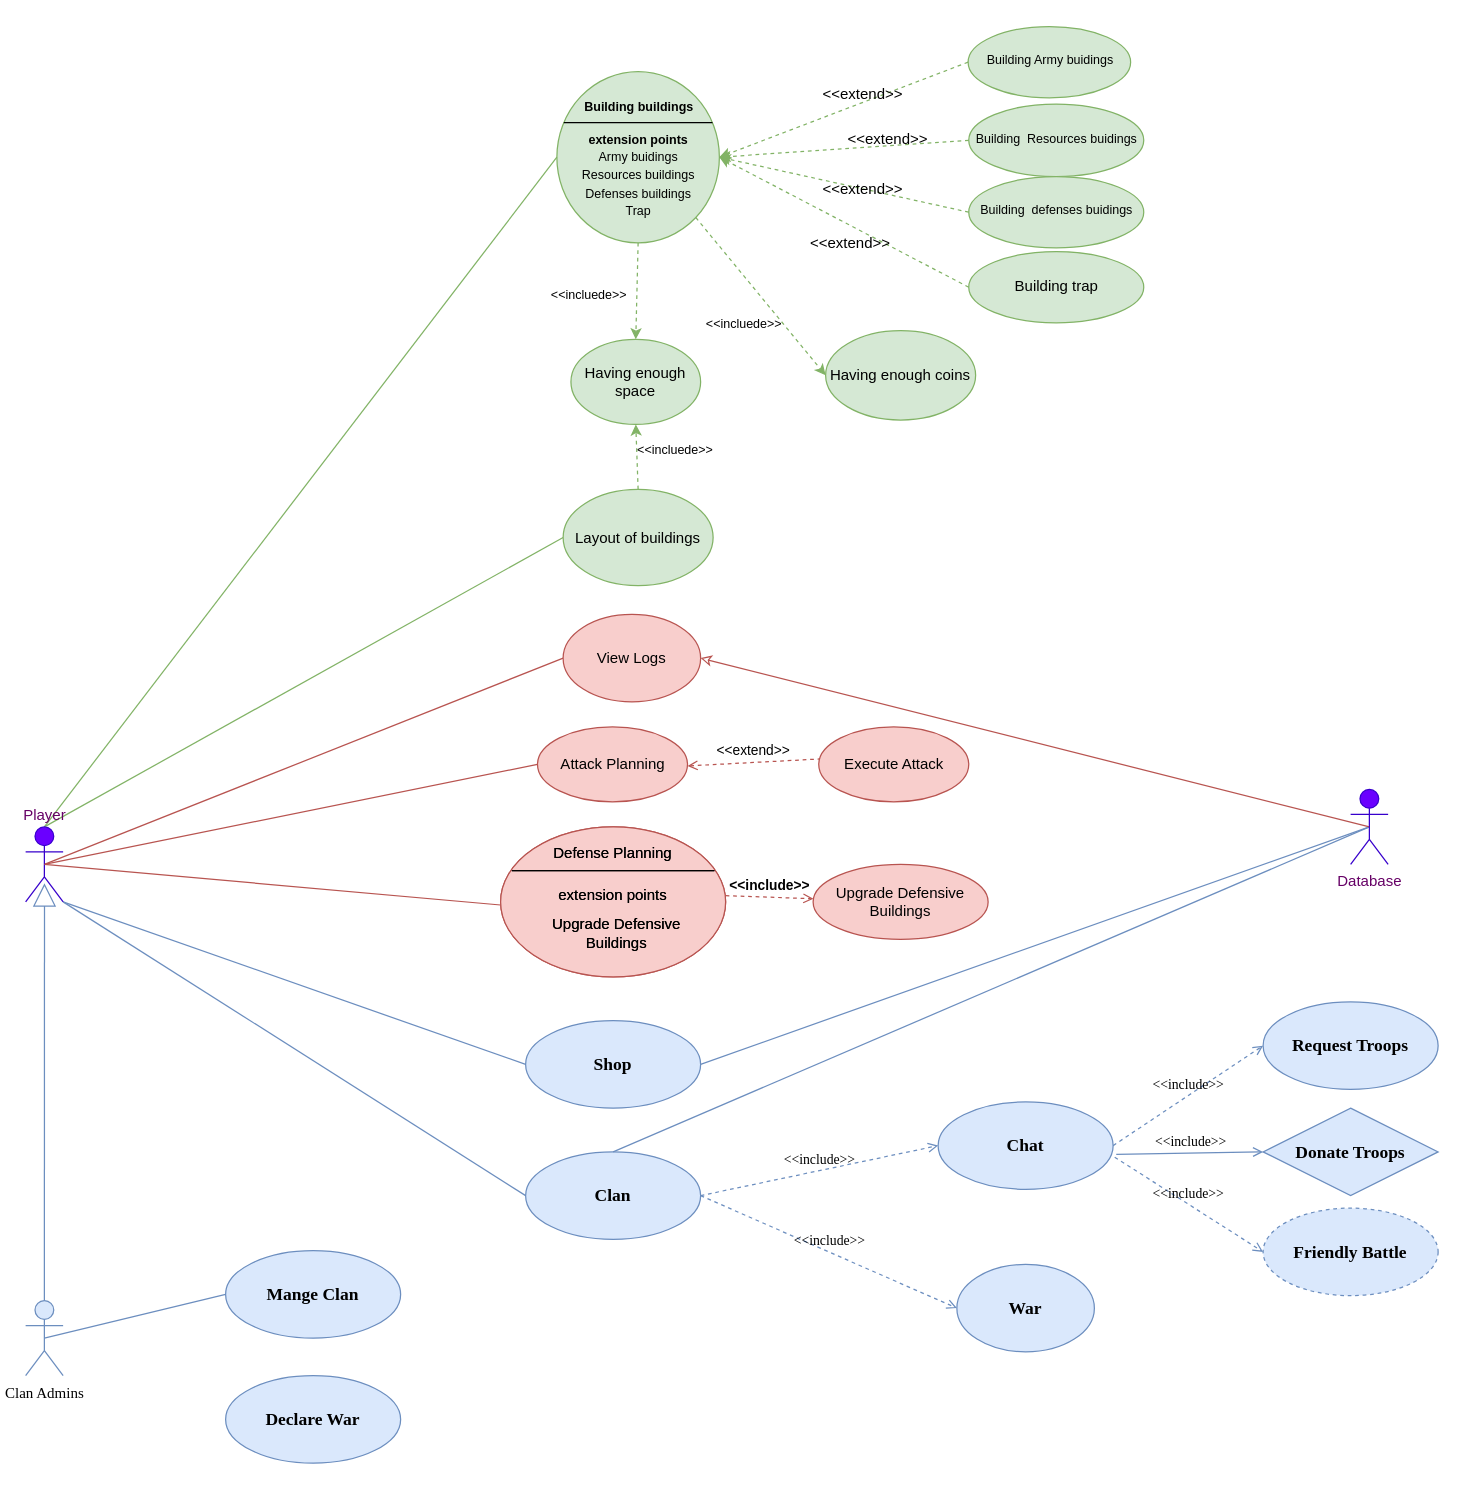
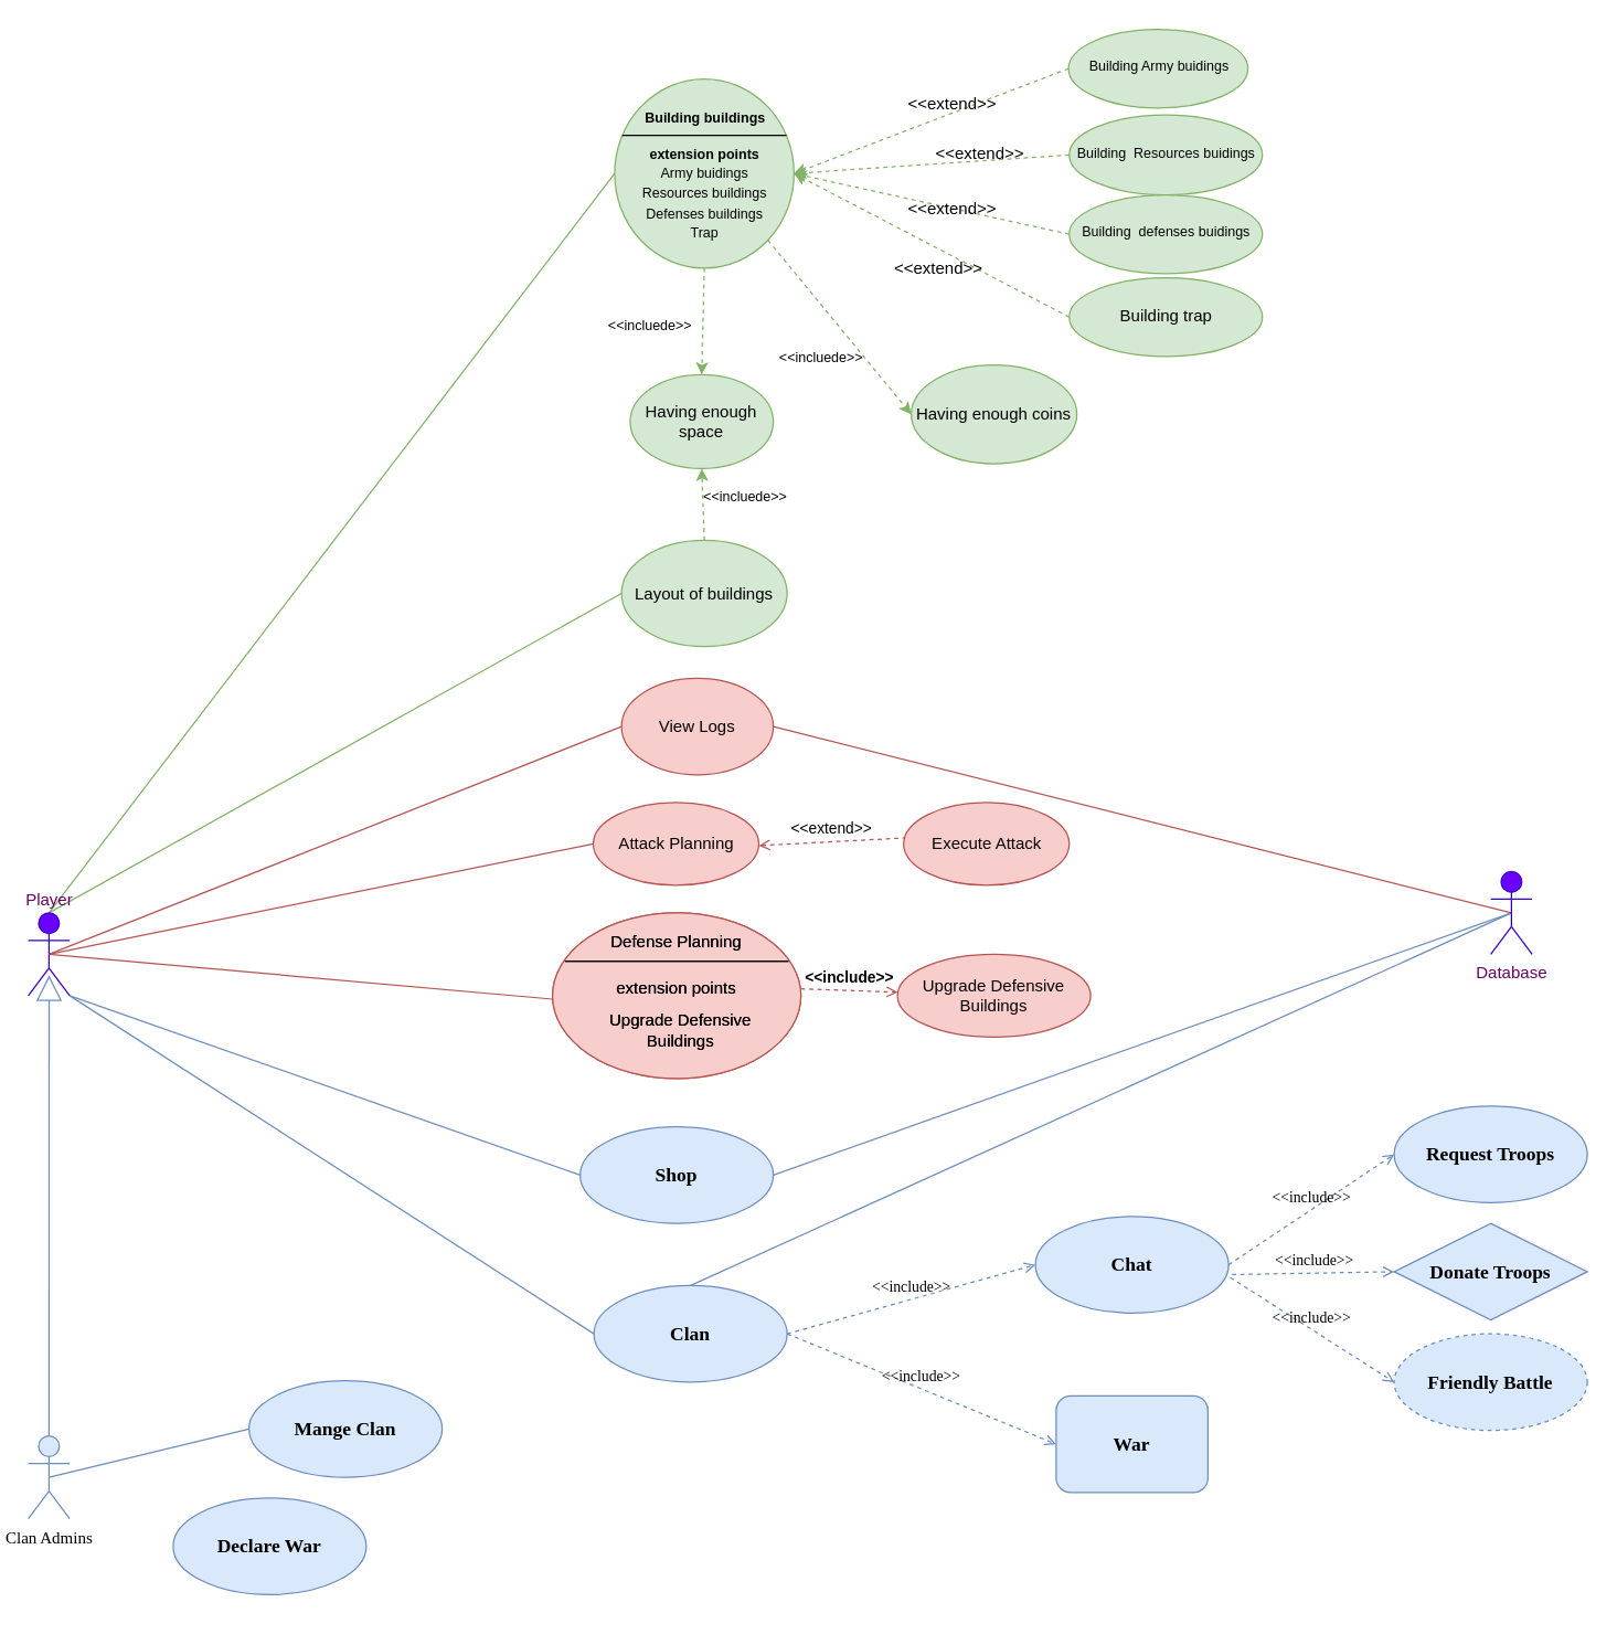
- <mxCell id="57" style="rounded=0;orthogonalLoop=1;jettySize=auto;html=1;exitX=0.5;exitY=0.5;exitDx=0;exitDy=0;exitPerimeter=0;entryX=1;entryY=0.5;entryDx=0;entryDy=0;endArrow=classic;endFill=0;fillColor=#f8cecc;strokeColor=#b85450;" edge="1" parent="1" source="58" target="59"><mxGeometry relative="1" as="geometry" /></mxCell>
+ <mxCell id="57" style="rounded=0;orthogonalLoop=1;jettySize=auto;html=1;exitX=0.5;exitY=0.5;exitDx=0;exitDy=0;exitPerimeter=0;entryX=1;entryY=0.5;entryDx=0;entryDy=0;endArrow=none;endFill=0;fillColor=#f8cecc;strokeColor=#b85450;" edge="1" parent="1" source="58" target="59"><mxGeometry relative="1" as="geometry" /></mxCell>
- <mxCell id="40" value="&amp;lt;&amp;lt;include&amp;gt;&amp;gt;" style="html=1;verticalAlign=bottom;labelBackgroundColor=none;endArrow=open;endFill=0;dashed=0;rounded=0;exitX=1.018;exitY=0.601;exitDx=0;exitDy=0;fontFamily=Verdana;fontColor=#000000;exitPerimeter=0;entryX=0;entryY=0.5;entryDx=0;entryDy=0;fillColor=#dae8fc;strokeColor=#6c8ebf;" edge="1" parent="1" source="33" target="34"><mxGeometry width="160" relative="1" as="geometry"><mxPoint x="900" y="996" as="sourcePoint" /><mxPoint x="970" y="1016" as="targetPoint" /></mxGeometry></mxCell>
+ <mxCell id="40" value="&amp;lt;&amp;lt;include&amp;gt;&amp;gt;" style="html=1;verticalAlign=bottom;labelBackgroundColor=none;endArrow=open;endFill=0;dashed=1;rounded=0;exitX=1.018;exitY=0.601;exitDx=0;exitDy=0;fontFamily=Verdana;fontColor=#000000;exitPerimeter=0;entryX=0;entryY=0.5;entryDx=0;entryDy=0;fillColor=#dae8fc;strokeColor=#6c8ebf;" edge="1" parent="1" source="33" target="34"><mxGeometry width="160" relative="1" as="geometry"><mxPoint x="900" y="996" as="sourcePoint" /><mxPoint x="970" y="1016" as="targetPoint" /></mxGeometry></mxCell>
- <mxCell id="35" value="&lt;p style=&quot;margin: 0px 0px 0px 21px; text-indent: -21px; font-style: normal; font-variant: normal; font-stretch: normal; font-size: 14px; line-height: normal; font-size-adjust: none; font-kerning: auto; font-feature-settings: normal; font-optical-sizing: auto; font-variation-settings: normal;&quot;&gt;&lt;b&gt;Clan&lt;/b&gt;&lt;/p&gt;" style="ellipse;whiteSpace=wrap;html=1;fontFamily=Verdana;fillColor=#dae8fc;strokeColor=#6c8ebf;" vertex="1" parent="1"><mxGeometry x="420" y="921" width="140" height="70" as="geometry" /></mxCell>
+ <mxCell id="35" value="&lt;p style=&quot;margin: 0px 0px 0px 21px; text-indent: -21px; font-style: normal; font-variant: normal; font-stretch: normal; font-size: 14px; line-height: normal; font-size-adjust: none; font-kerning: auto; font-feature-settings: normal; font-optical-sizing: auto; font-variation-settings: normal;&quot;&gt;&lt;b&gt;Clan&lt;/b&gt;&lt;/p&gt;" style="ellipse;whiteSpace=wrap;html=1;fontFamily=Verdana;fillColor=#dae8fc;strokeColor=#6c8ebf;" vertex="1" parent="1"><mxGeometry x="430" y="931" width="140" height="70" as="geometry" /></mxCell>
- <mxCell id="43" value="&lt;p style=&quot;margin: 0px 0px 0px 21px; text-indent: -21px; font-variant-numeric: normal; font-variant-east-asian: normal; font-variant-alternates: normal; font-variant-position: normal; font-stretch: normal; line-height: normal; font-size-adjust: none; font-kerning: auto; font-feature-settings: normal; font-optical-sizing: auto; font-variation-settings: normal;&quot;&gt;&lt;span style=&quot;font-size: 14px;&quot;&gt;&lt;b&gt;War&lt;/b&gt;&lt;/span&gt;&lt;/p&gt;" style="ellipse;whiteSpace=wrap;html=1;fontFamily=Verdana;fillColor=#dae8fc;strokeColor=#6c8ebf;" vertex="1" parent="1"><mxGeometry x="765" y="1011" width="110" height="70" as="geometry" /></mxCell>
+ <mxCell id="43" value="&lt;p style=&quot;margin: 0px 0px 0px 21px; text-indent: -21px; font-variant-numeric: normal; font-variant-east-asian: normal; font-variant-alternates: normal; font-variant-position: normal; font-stretch: normal; line-height: normal; font-size-adjust: none; font-kerning: auto; font-feature-settings: normal; font-optical-sizing: auto; font-variation-settings: normal;&quot;&gt;&lt;span style=&quot;font-size: 14px;&quot;&gt;&lt;b&gt;War&lt;/b&gt;&lt;/span&gt;&lt;/p&gt;" style="whiteSpace=wrap;html=1;fontFamily=Verdana;fillColor=#dae8fc;strokeColor=#6c8ebf;rounded=1;" vertex="1" parent="1"><mxGeometry x="765" y="1011" width="110" height="70" as="geometry" /></mxCell>
- <mxCell id="48" value="&lt;p style=&quot;margin: 0px 0px 0px 21px; text-indent: -21px; font-style: normal; font-variant: normal; font-stretch: normal; font-size: 14px; line-height: normal; font-size-adjust: none; font-kerning: auto; font-feature-settings: normal; font-optical-sizing: auto; font-variation-settings: normal;&quot;&gt;&lt;b&gt;Declare War&lt;/b&gt;&lt;br&gt;&lt;/p&gt;" style="ellipse;whiteSpace=wrap;html=1;fontFamily=Verdana;fillColor=#dae8fc;strokeColor=#6c8ebf;" vertex="1" parent="1"><mxGeometry x="180" y="1100" width="140" height="70" as="geometry" /></mxCell>
+ <mxCell id="48" value="&lt;p style=&quot;margin: 0px 0px 0px 21px; text-indent: -21px; font-style: normal; font-variant: normal; font-stretch: normal; font-size: 14px; line-height: normal; font-size-adjust: none; font-kerning: auto; font-feature-settings: normal; font-optical-sizing: auto; font-variation-settings: normal;&quot;&gt;&lt;b&gt;Declare War&lt;/b&gt;&lt;br&gt;&lt;/p&gt;" style="ellipse;whiteSpace=wrap;html=1;fontFamily=Verdana;fillColor=#dae8fc;strokeColor=#6c8ebf;" vertex="1" parent="1"><mxGeometry x="125" y="1085" width="140" height="70" as="geometry" /></mxCell>
